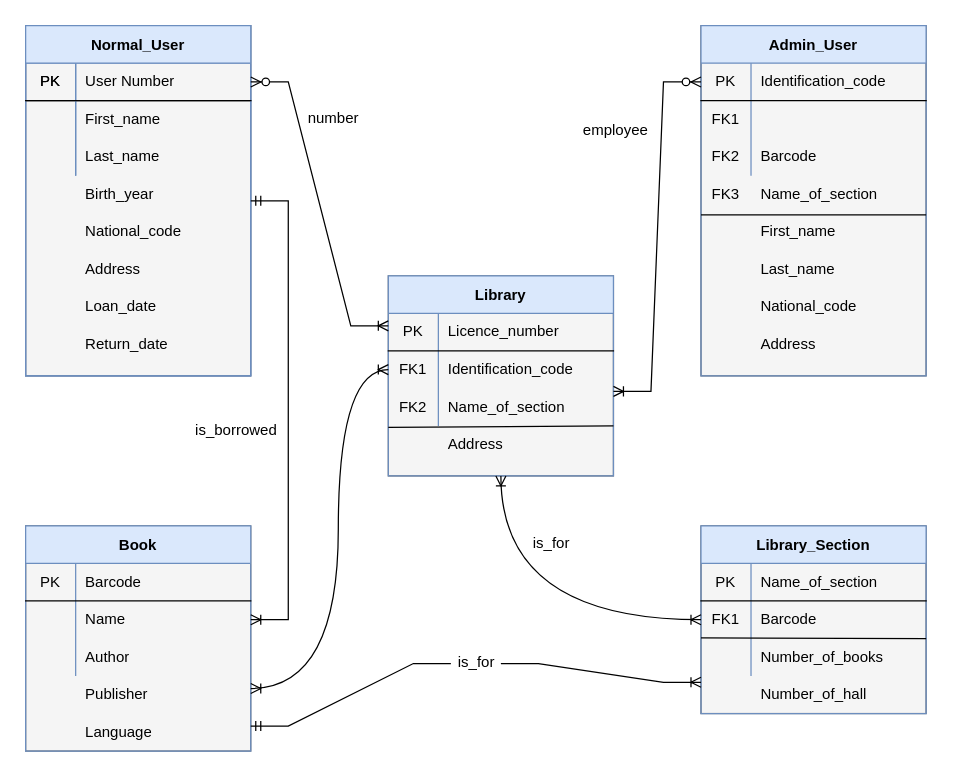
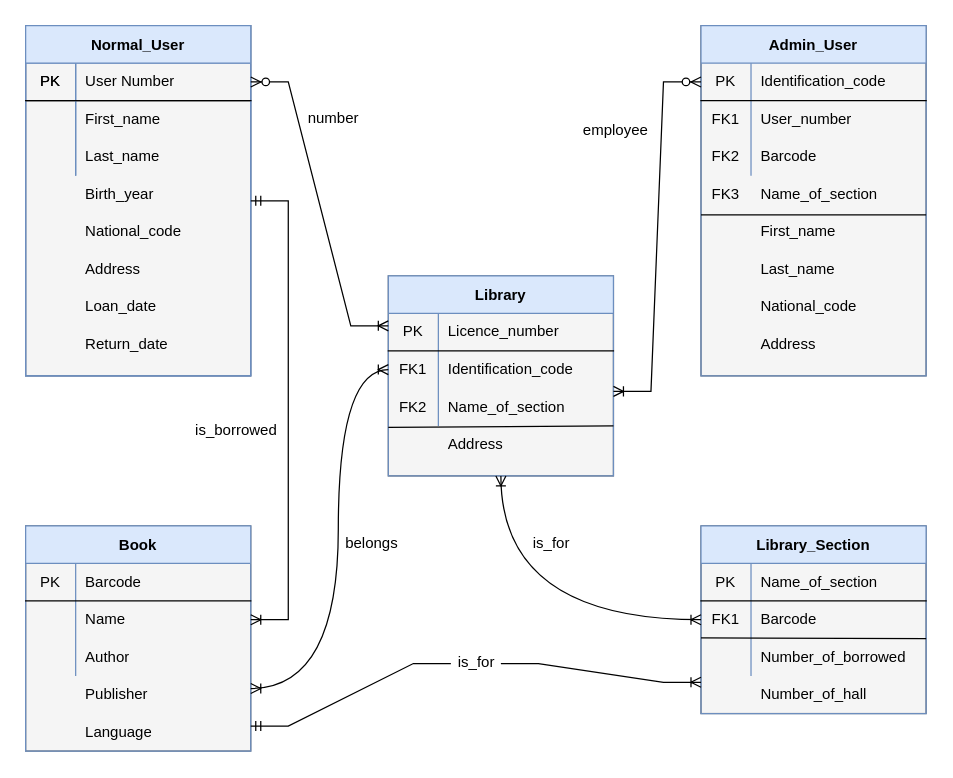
+ <mxCell id="45" value="User_number" style="shape=partialRectangle;html=1;whiteSpace=wrap;connectable=0;fillColor=none;top=0;left=0;bottom=0;right=0;align=left;spacingLeft=6;overflow=hidden;pointerEvents=1;" vertex="1" parent="43"><mxGeometry x="40" width="140" height="30" as="geometry"><mxRectangle width="140" height="30" as="alternateBounds" /></mxGeometry></mxCell>
+ <mxCell id="110" value="belongs" style="text;strokeColor=none;fillColor=none;spacingLeft=4;spacingRight=4;overflow=hidden;rotatable=0;points=[[0,0.5],[1,0.5]];portConstraint=eastwest;fontSize=12;" vertex="1" parent="1"><mxGeometry x="270" y="420" width="60" height="30" as="geometry" /></mxCell>
- <mxCell id="84" value="Number_of_books" style="shape=partialRectangle;html=1;whiteSpace=wrap;connectable=0;fillColor=none;top=0;left=0;bottom=0;right=0;align=left;spacingLeft=6;overflow=hidden;pointerEvents=1;strokeWidth=1;" vertex="1" parent="82"><mxGeometry x="40" width="140" height="30" as="geometry"><mxRectangle width="140" height="30" as="alternateBounds" /></mxGeometry></mxCell>
+ <mxCell id="84" value="Number_of_borrowed" style="shape=partialRectangle;html=1;whiteSpace=wrap;connectable=0;fillColor=none;top=0;left=0;bottom=0;right=0;align=left;spacingLeft=6;overflow=hidden;pointerEvents=1;strokeWidth=1;" vertex="1" parent="82"><mxGeometry x="40" width="140" height="30" as="geometry"><mxRectangle width="140" height="30" as="alternateBounds" /></mxGeometry></mxCell>
